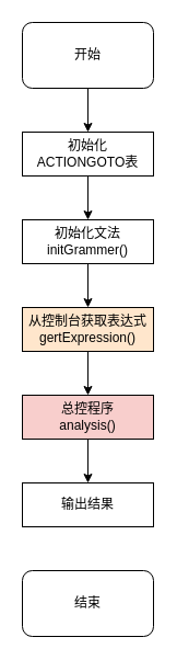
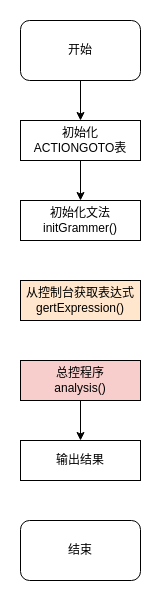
- <mxCell id="6" style="edgeStyle=orthogonalEdgeStyle;rounded=0;orthogonalLoop=1;jettySize=auto;html=1;exitX=0.5;exitY=1;exitDx=0;exitDy=0;entryX=0.5;entryY=0;entryDx=0;entryDy=0;" edge="1" parent="1" source="7" target="9"><mxGeometry relative="1" as="geometry" /></mxCell>
- <mxCell id="8" style="edgeStyle=orthogonalEdgeStyle;rounded=0;orthogonalLoop=1;jettySize=auto;html=1;exitX=0.5;exitY=1;exitDx=0;exitDy=0;entryX=0.5;entryY=0;entryDx=0;entryDy=0;" edge="1" parent="1" source="9" target="11"><mxGeometry relative="1" as="geometry" /></mxCell>
